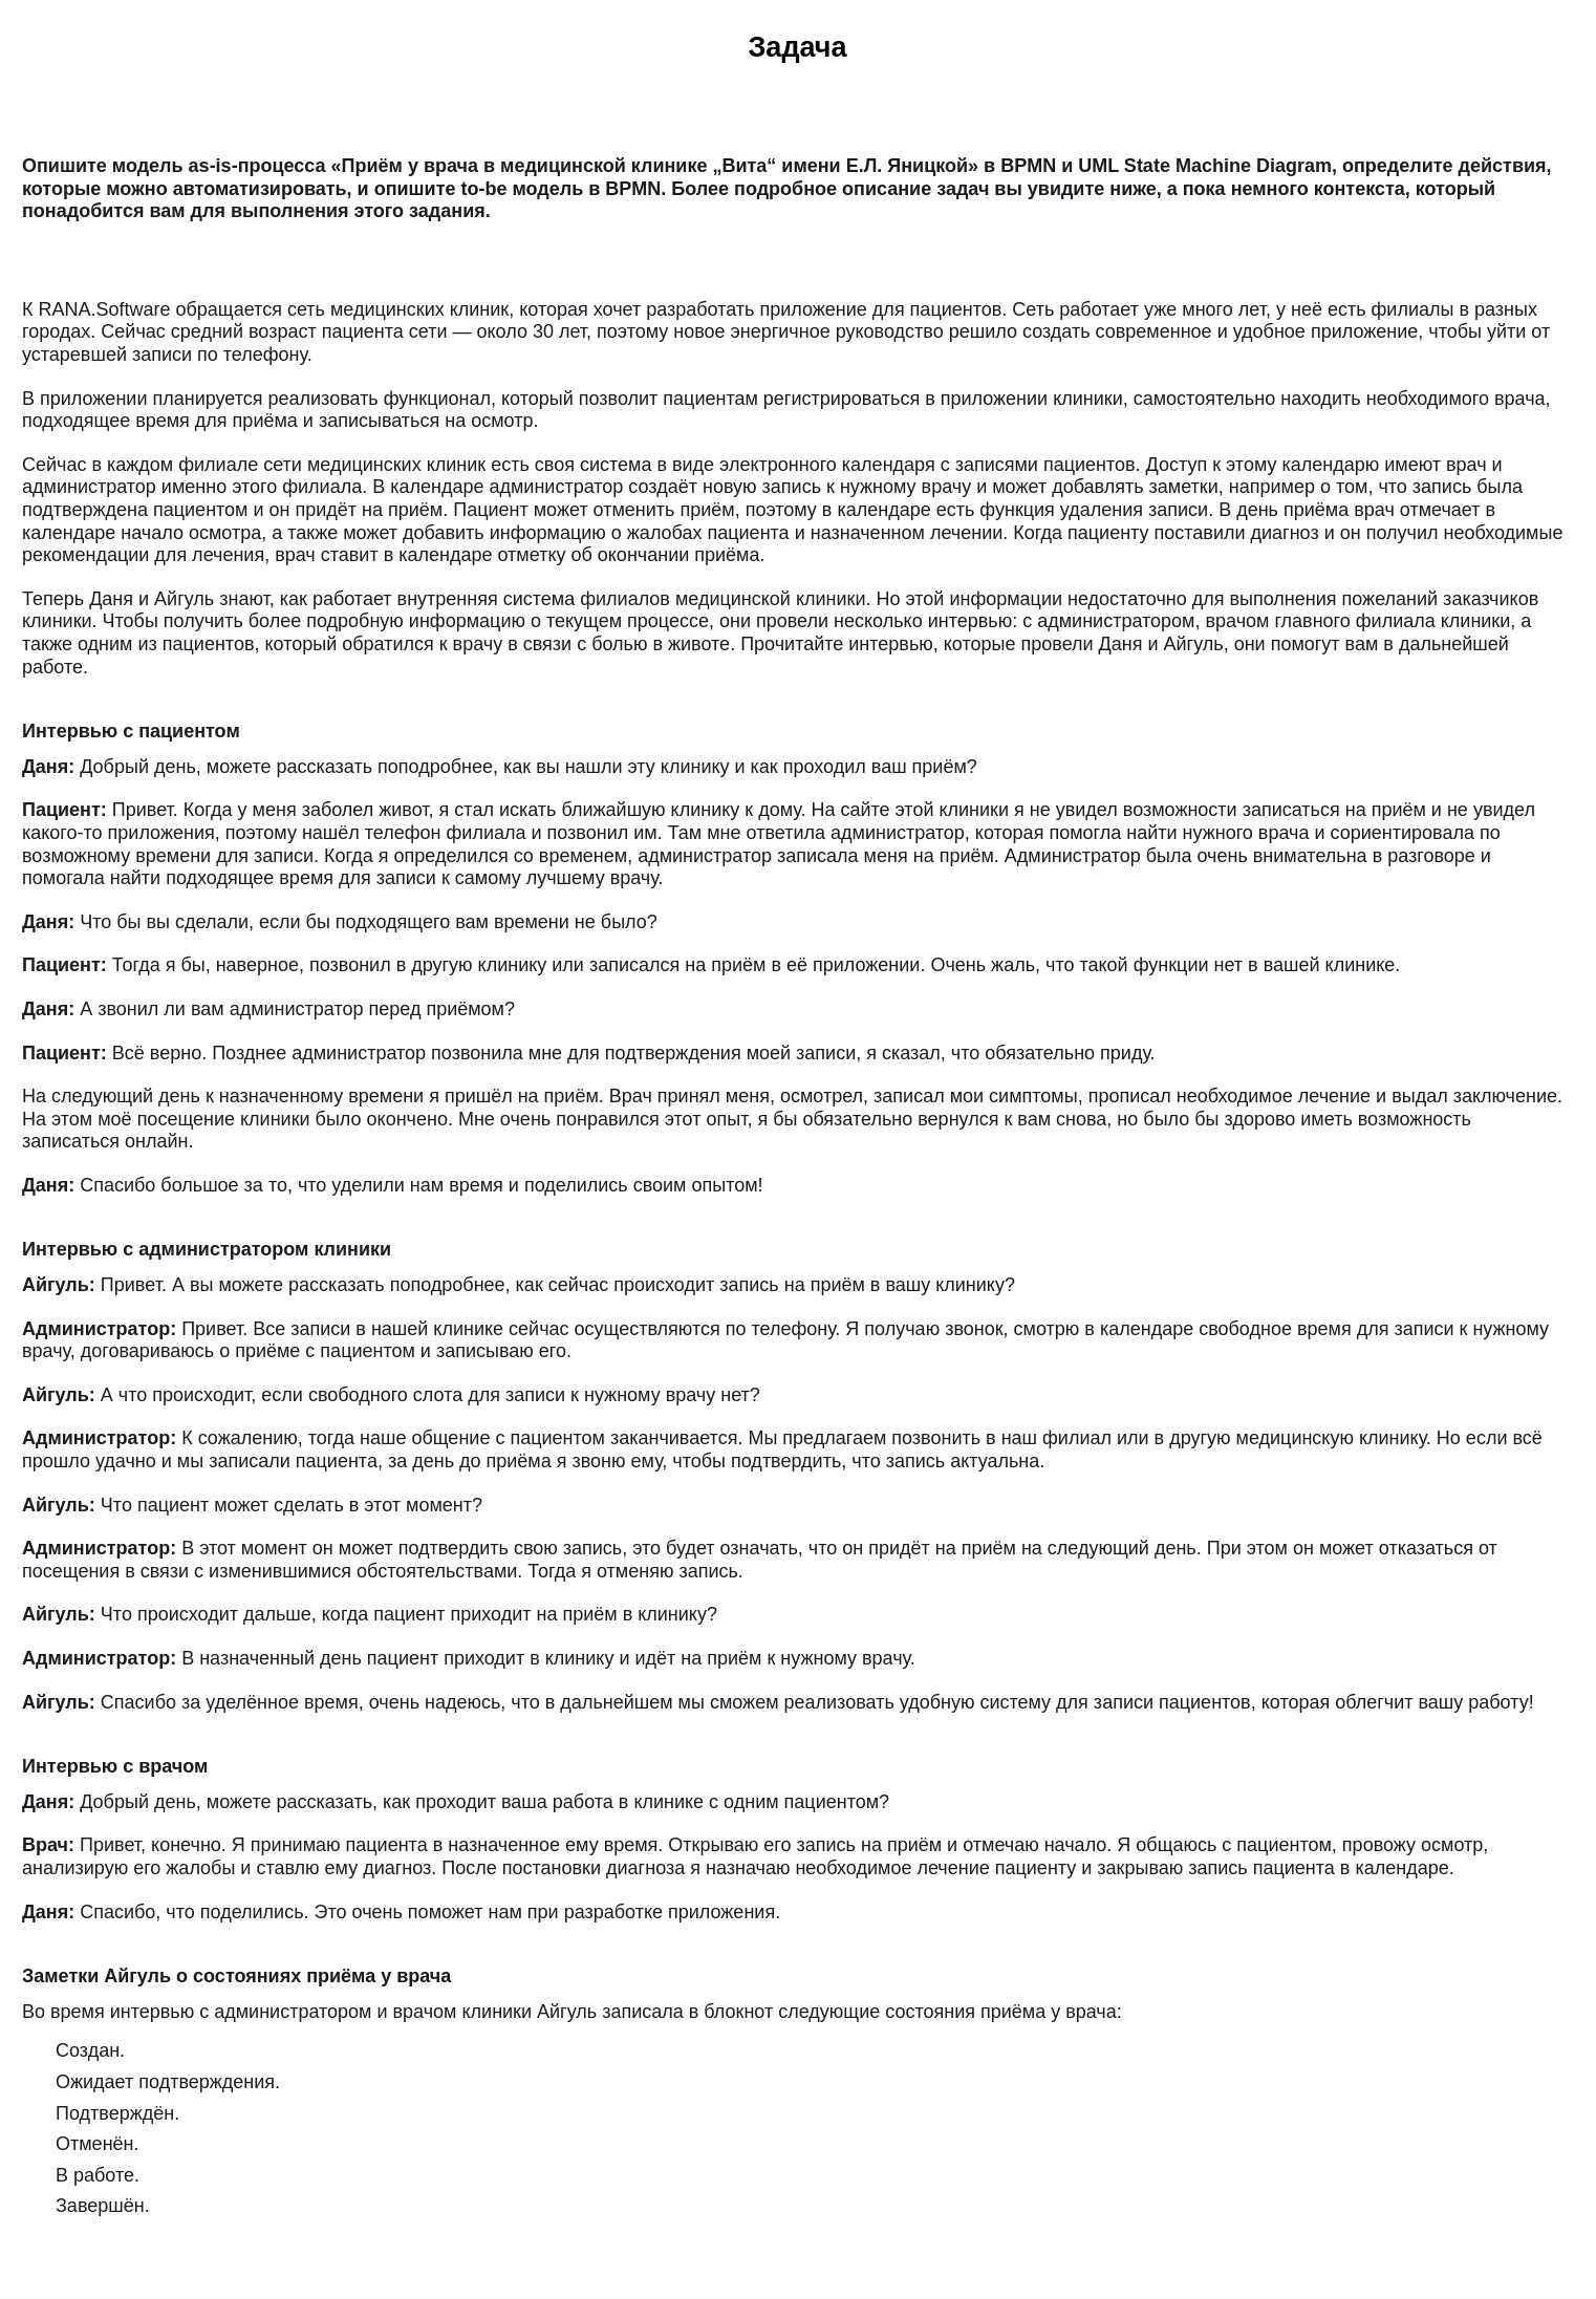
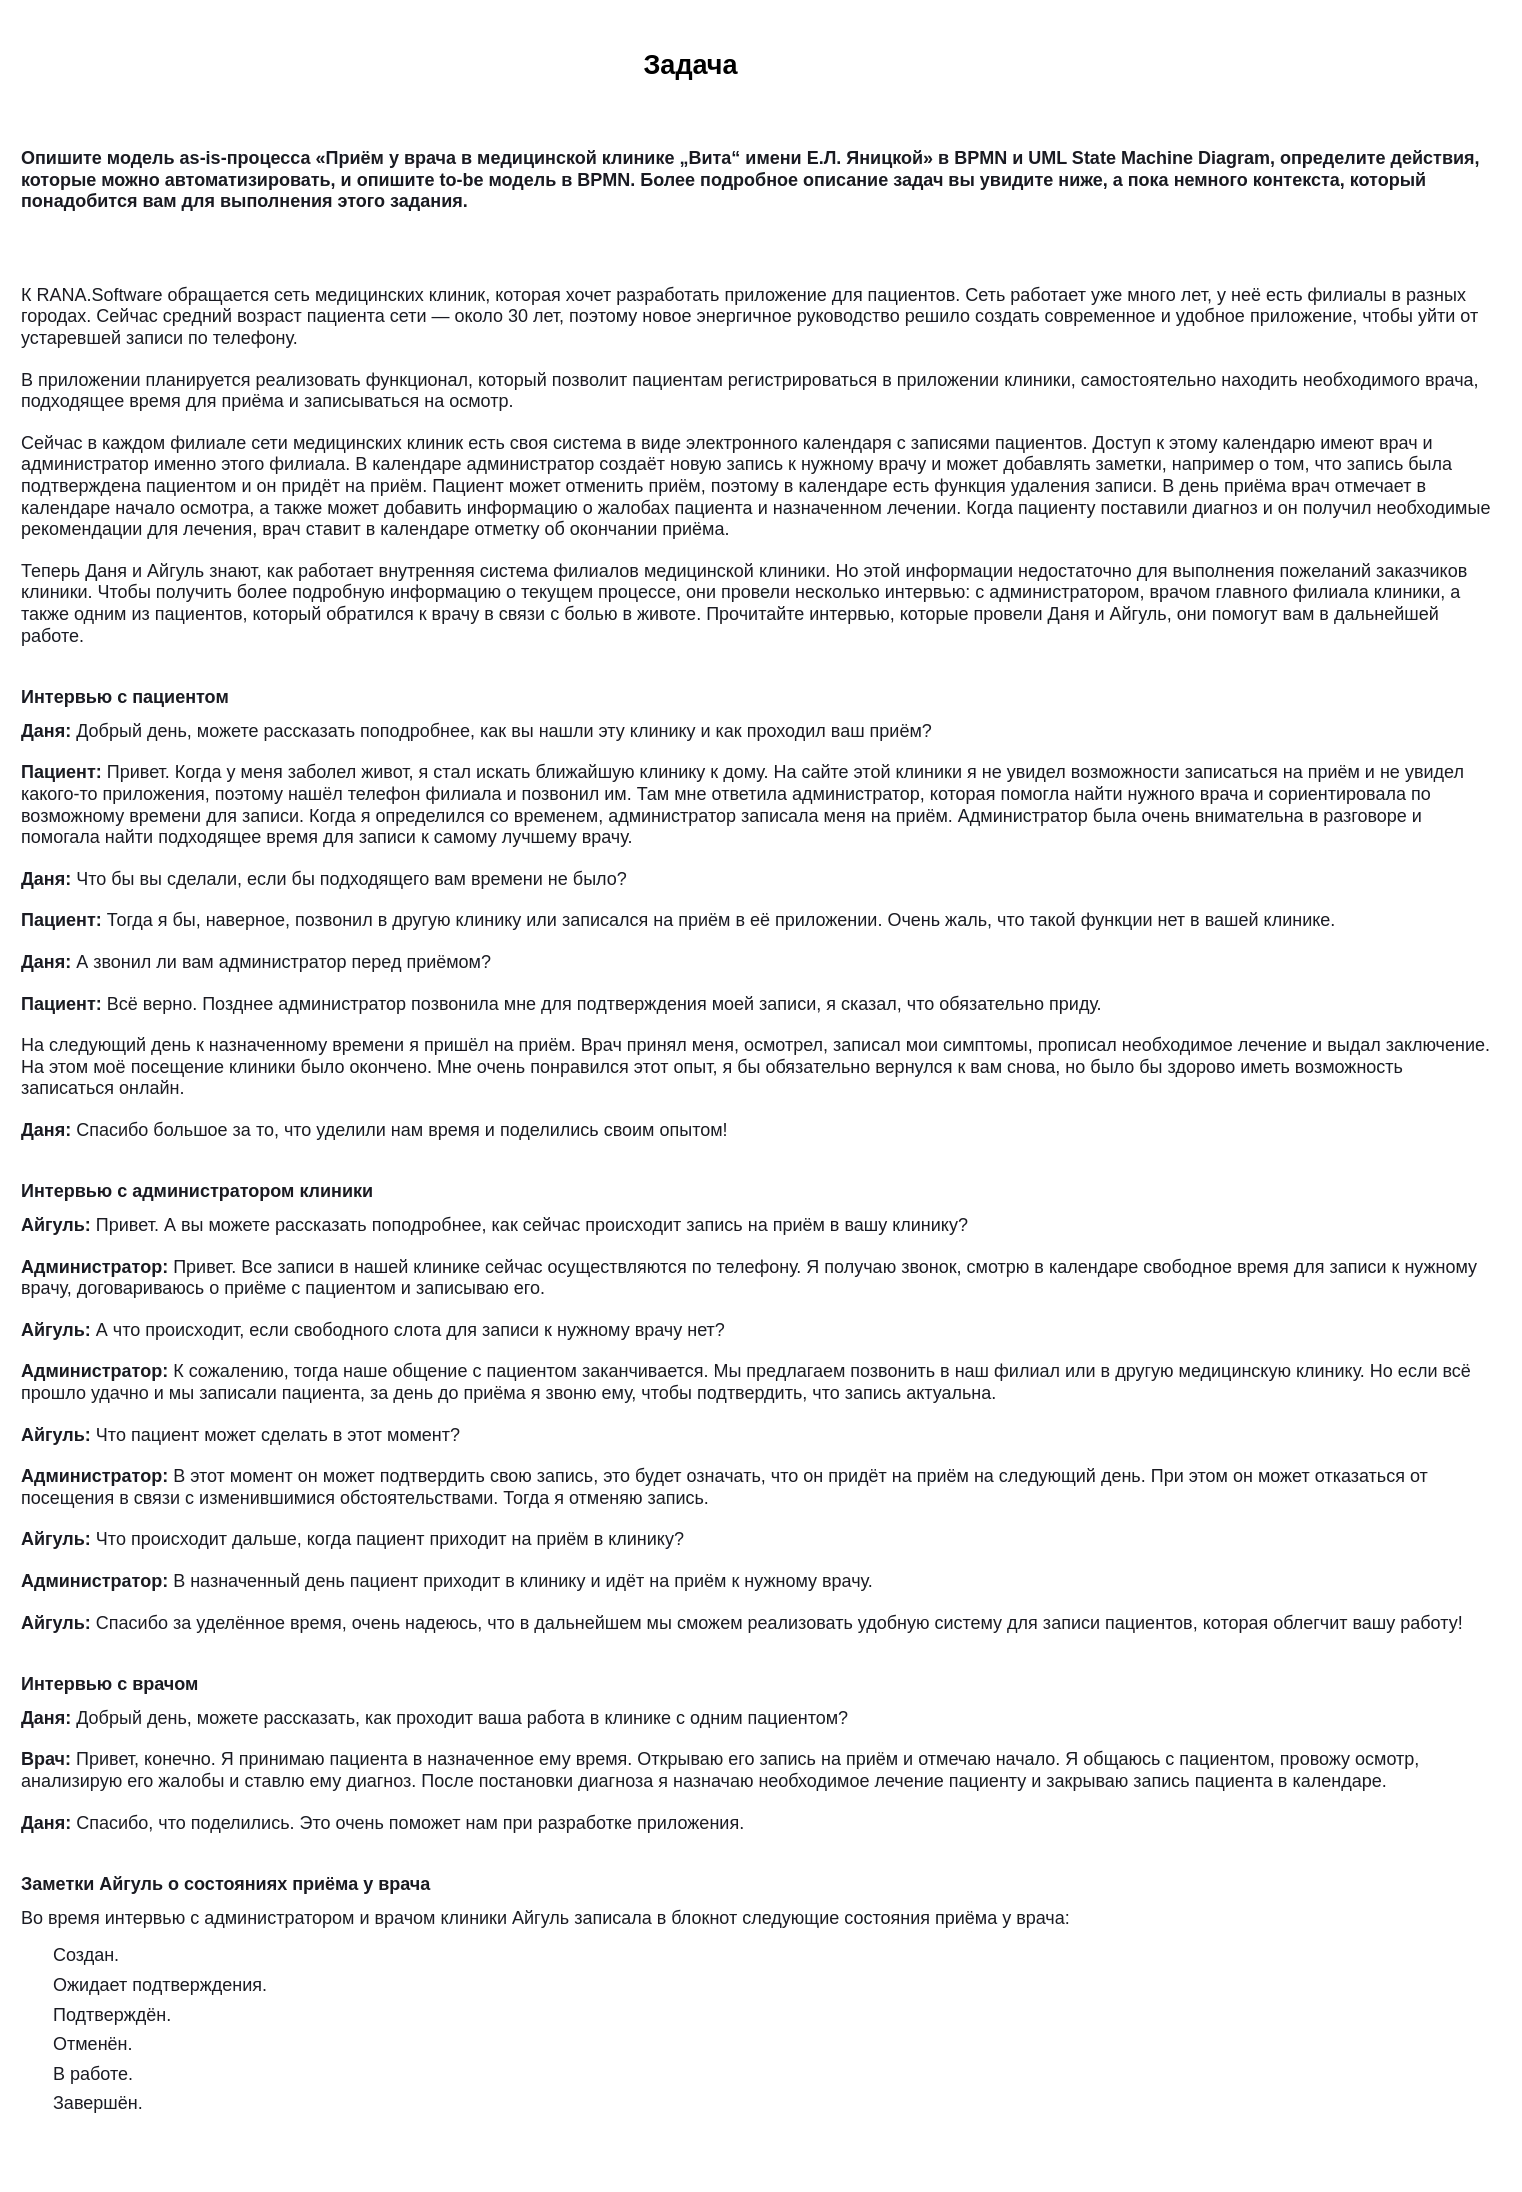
- <mxCell id="3" value="Задача" style="text;html=1;align=center;verticalAlign=middle;resizable=0;points=[];autosize=1;strokeColor=none;fillColor=none;fontSize=27;fontFamily=Helvetica;fontStyle=1" vertex="1" parent="1"><mxGeometry x="700" y="20" width="120" height="50" as="geometry" /></mxCell>
+ <mxCell id="3" value="Задача" style="text;html=1;align=center;verticalAlign=middle;resizable=0;points=[];autosize=1;strokeColor=none;fillColor=none;fontSize=27;fontFamily=Helvetica;fontStyle=1" vertex="1" parent="1"><mxGeometry x="630" y="40" width="120" height="50" as="geometry" /></mxCell>
